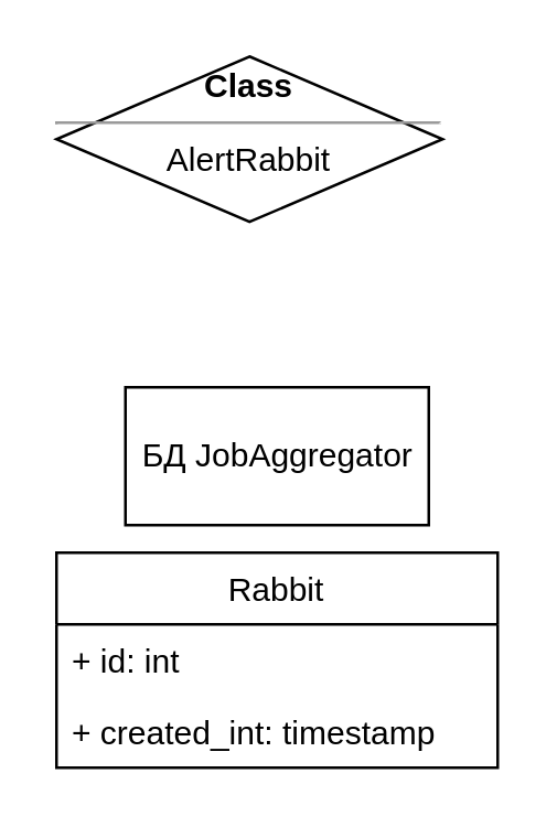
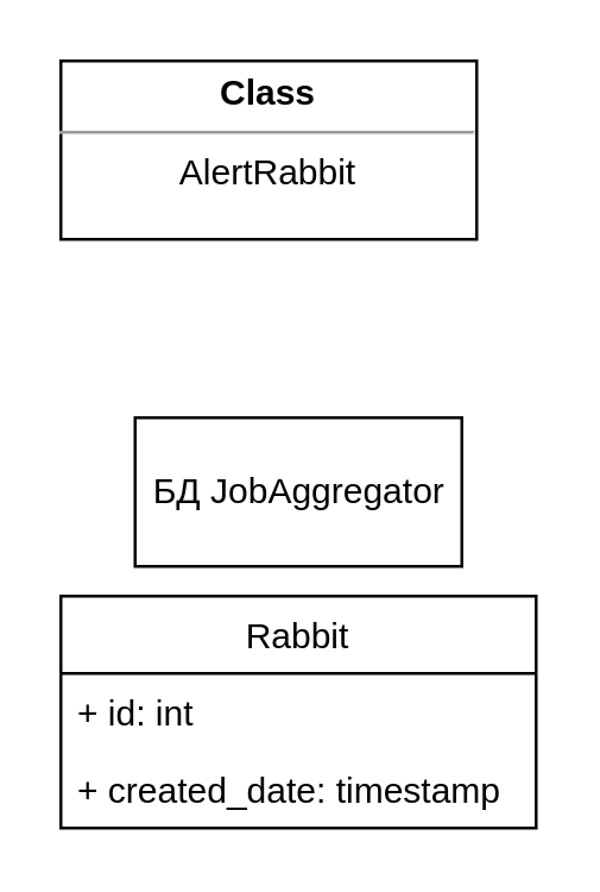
- <mxCell id="2" value="&lt;p style=&quot;margin:0px;margin-top:4px;text-align:center;&quot;&gt;&lt;b&gt;Class&lt;/b&gt;&lt;/p&gt;&lt;hr size=&quot;1&quot;&gt;&lt;div style=&quot;text-align: center; height: 2px;&quot;&gt;AlertRabbit&lt;/div&gt;" style="rhombus;verticalAlign=top;align=left;overflow=fill;fontSize=12;fontFamily=Helvetica;html=1;" vertex="1" parent="1"><mxGeometry x="20" y="20" width="140" height="60" as="geometry" /></mxCell>
+ <mxCell id="2" value="&lt;p style=&quot;margin:0px;margin-top:4px;text-align:center;&quot;&gt;&lt;b&gt;Class&lt;/b&gt;&lt;/p&gt;&lt;hr size=&quot;1&quot;&gt;&lt;div style=&quot;text-align: center; height: 2px;&quot;&gt;AlertRabbit&lt;/div&gt;" style="verticalAlign=top;align=left;overflow=fill;fontSize=12;fontFamily=Helvetica;html=1;" vertex="1" parent="1"><mxGeometry x="20" y="20" width="140" height="60" as="geometry" /></mxCell>
- <mxCell id="6" value="+ created_int: timestamp" style="text;strokeColor=none;fillColor=none;align=left;verticalAlign=top;spacingLeft=4;spacingRight=4;overflow=hidden;rotatable=0;points=[[0,0.5],[1,0.5]];portConstraint=eastwest;" vertex="1" parent="4"><mxGeometry y="52" width="160" height="26" as="geometry" /></mxCell>
+ <mxCell id="6" value="+ created_date: timestamp" style="text;strokeColor=none;fillColor=none;align=left;verticalAlign=top;spacingLeft=4;spacingRight=4;overflow=hidden;rotatable=0;points=[[0,0.5],[1,0.5]];portConstraint=eastwest;" vertex="1" parent="4"><mxGeometry y="52" width="160" height="26" as="geometry" /></mxCell>
